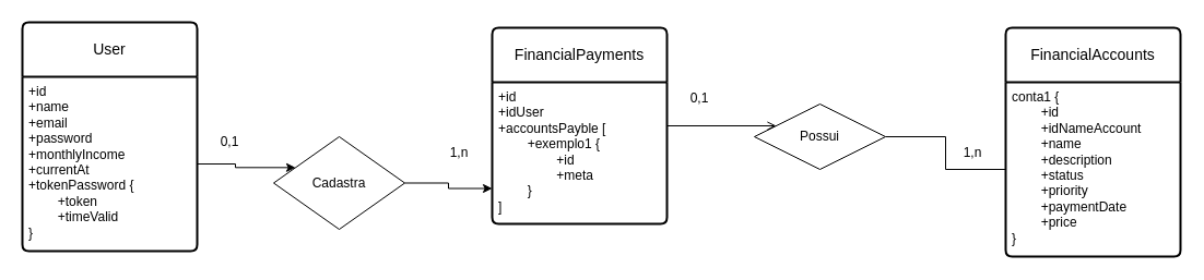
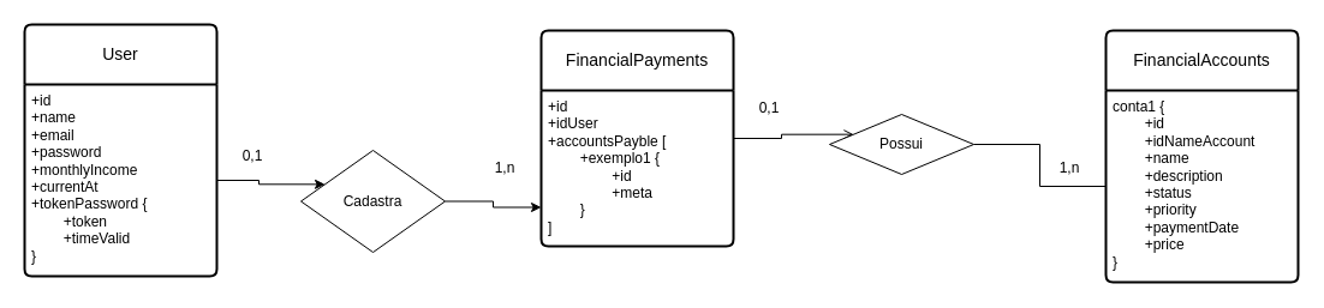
- <mxCell id="15" value="Possui" style="shape=rhombus;perimeter=rhombusPerimeter;whiteSpace=wrap;html=1;align=center;" vertex="1" parent="1"><mxGeometry x="690" y="95" width="120" height="60" as="geometry" /></mxCell>
+ <mxCell id="15" value="Possui" style="shape=rhombus;perimeter=rhombusPerimeter;whiteSpace=wrap;html=1;align=center;" vertex="1" parent="1"><mxGeometry x="690" y="95" width="120" height="50" as="geometry" /></mxCell>
